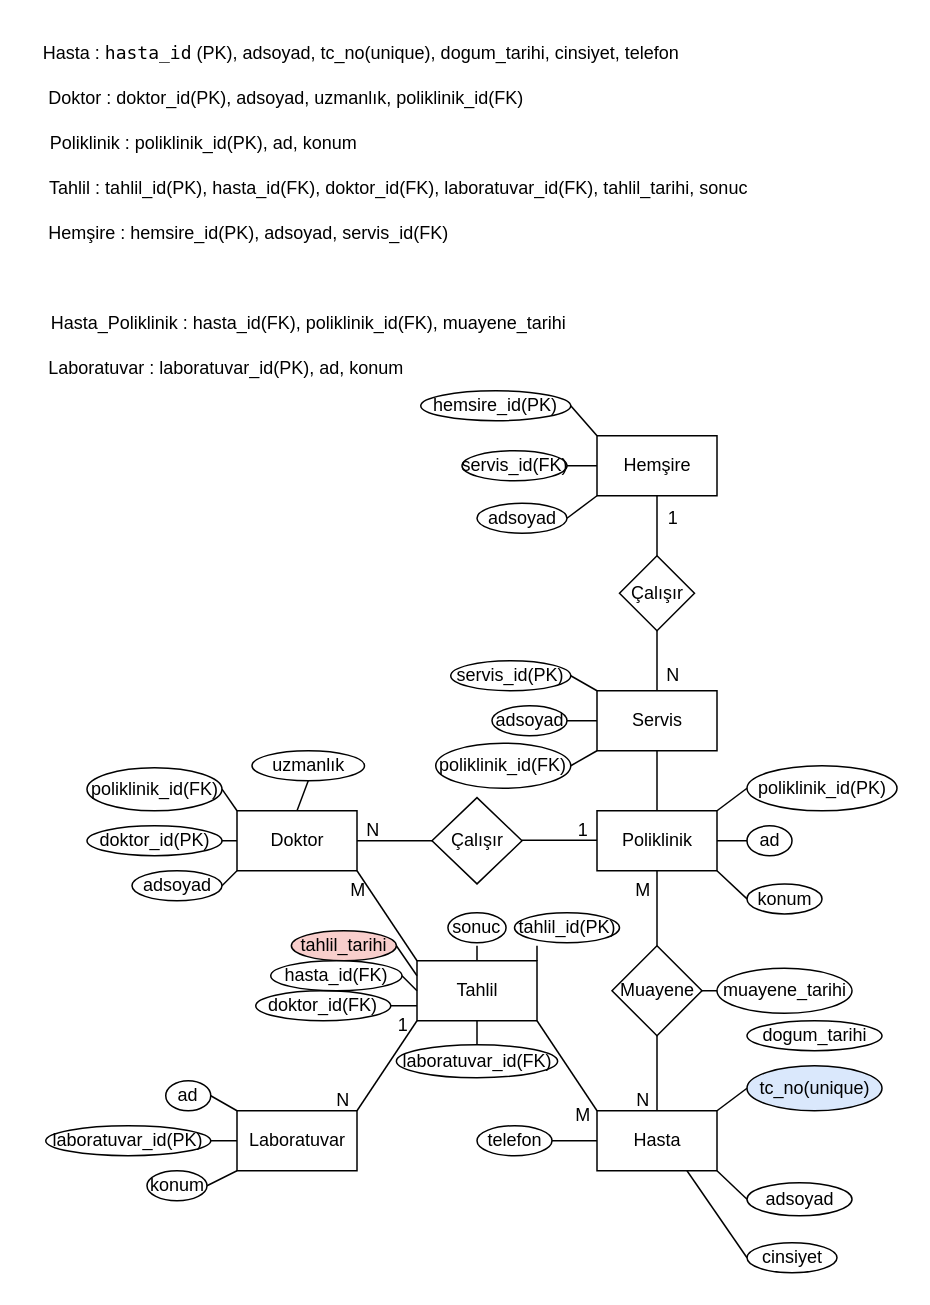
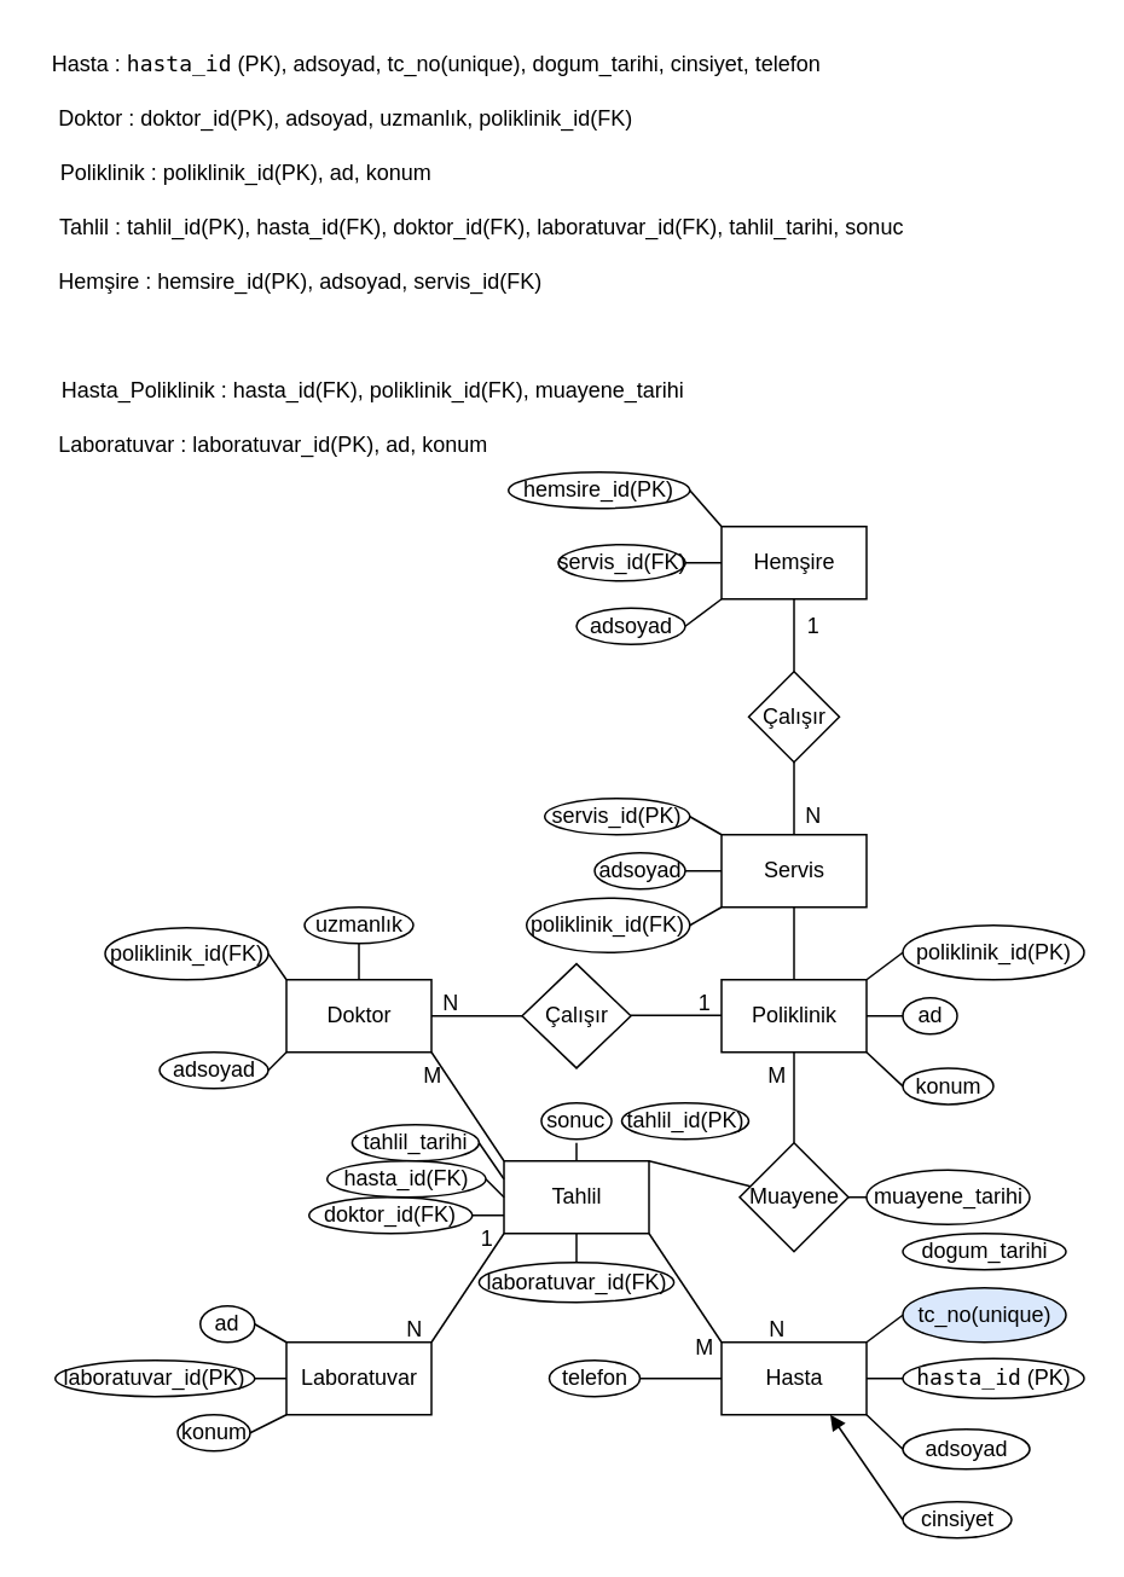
- <mxCell id="81" value="&lt;span style=&quot;text-wrap-mode: nowrap;&quot;&gt;uzmanlık&lt;/span&gt;" style="ellipse;whiteSpace=wrap;html=1;" vertex="1" parent="1"><mxGeometry x="167.5" y="500" width="75" height="20" as="geometry" /></mxCell>
+ <mxCell id="81" value="&lt;span style=&quot;text-wrap-mode: nowrap;&quot;&gt;uzmanlık&lt;/span&gt;" style="ellipse;whiteSpace=wrap;html=1;" vertex="1" parent="1"><mxGeometry x="167.5" y="500" width="60" height="20" as="geometry" /></mxCell>
- <mxCell id="38" value="&lt;span style=&quot;text-wrap-mode: nowrap;&quot;&gt;doktor_id(PK)&lt;/span&gt;" style="ellipse;whiteSpace=wrap;html=1;" vertex="1" parent="1"><mxGeometry x="57.5" y="550" width="90" height="20" as="geometry" /></mxCell>
- <mxCell id="39" value="" style="endArrow=none;html=1;rounded=0;exitX=1;exitY=0.5;exitDx=0;exitDy=0;entryX=0;entryY=0.5;entryDx=0;entryDy=0;" edge="1" parent="1" source="38" target="2"><mxGeometry width="50" height="50" relative="1" as="geometry"><mxPoint x="177.5" y="680" as="sourcePoint" /><mxPoint x="227.5" y="630" as="targetPoint" /></mxGeometry></mxCell>
- <mxCell id="68" value="&lt;span style=&quot;text-wrap-mode: nowrap;&quot;&gt;tahlil_tarihi&lt;/span&gt;" style="ellipse;whiteSpace=wrap;html=1;fillColor=#f8cecc;" vertex="1" parent="1"><mxGeometry x="193.75" y="620" width="70" height="20" as="geometry" /></mxCell>
+ <mxCell id="68" value="&lt;span style=&quot;text-wrap-mode: nowrap;&quot;&gt;tahlil_tarihi&lt;/span&gt;" style="ellipse;whiteSpace=wrap;html=1;" vertex="1" parent="1"><mxGeometry x="193.75" y="620" width="70" height="20" as="geometry" /></mxCell>
- <mxCell id="78" value="" style="endArrow=none;html=1;rounded=0;entryX=0.214;entryY=1.1;entryDx=0;entryDy=0;entryPerimeter=0;exitX=1;exitY=0;exitDx=0;exitDy=0;" edge="1" parent="1" source="14" target="72"><mxGeometry width="50" height="50" relative="1" as="geometry"><mxPoint x="252.5" y="848" as="sourcePoint" /><mxPoint x="302.5" y="798" as="targetPoint" /></mxGeometry></mxCell>
+ <mxCell id="78" value="" style="endArrow=none;html=1;rounded=0;exitX=1;exitY=0;exitDx=0;exitDy=0;" edge="1" parent="1" source="14" target="18"><mxGeometry width="50" height="50" relative="1" as="geometry"><mxPoint x="252.5" y="848" as="sourcePoint" /><mxPoint x="302.5" y="798" as="targetPoint" /></mxGeometry></mxCell>
- <mxCell id="50" value="" style="endArrow=none;html=1;rounded=0;exitX=0.5;exitY=0;exitDx=0;exitDy=0;entryX=0.5;entryY=1;entryDx=0;entryDy=0;" edge="1" parent="1" source="4" target="18"><mxGeometry width="50" height="50" relative="1" as="geometry"><mxPoint x="397.5" y="730" as="sourcePoint" /><mxPoint x="447.5" y="680" as="targetPoint" /></mxGeometry></mxCell>
- <mxCell id="63" value="telefon" style="ellipse;whiteSpace=wrap;html=1;" vertex="1" parent="1"><mxGeometry x="317.5" y="750" width="50" height="20" as="geometry" /></mxCell>
+ <mxCell id="63" value="telefon" style="ellipse;whiteSpace=wrap;html=1;" vertex="1" parent="1"><mxGeometry x="302.5" y="750" width="50" height="20" as="geometry" /></mxCell>
+ <mxCell id="59" value="" style="endArrow=none;html=1;rounded=0;exitX=0;exitY=0.5;exitDx=0;exitDy=0;entryX=1;entryY=0.5;entryDx=0;entryDy=0;" edge="1" parent="1" source="55" target="4"><mxGeometry width="50" height="50" relative="1" as="geometry"><mxPoint x="587.5" y="880" as="sourcePoint" /><mxPoint x="637.5" y="830" as="targetPoint" /></mxGeometry></mxCell>
+ <mxCell id="55" value="&lt;code style=&quot;text-wrap-mode: nowrap;&quot;&gt;hasta_id&lt;/code&gt;&lt;span style=&quot;text-wrap-mode: nowrap;&quot;&gt;&amp;nbsp;(PK)&lt;/span&gt;" style="ellipse;whiteSpace=wrap;html=1;" vertex="1" parent="1"><mxGeometry x="497.5" y="749" width="100" height="22" as="geometry" /></mxCell>
- <mxCell id="62" value="" style="endArrow=none;html=1;rounded=0;exitX=0;exitY=0.5;exitDx=0;exitDy=0;entryX=0.75;entryY=1;entryDx=0;entryDy=0;" edge="1" parent="1" source="61" target="4"><mxGeometry width="50" height="50" relative="1" as="geometry"><mxPoint x="457.5" y="850" as="sourcePoint" /><mxPoint x="507.5" y="800" as="targetPoint" /></mxGeometry></mxCell>
+ <mxCell id="62" value="" style="endArrow=block;html=1;rounded=0;exitX=0;exitY=0.5;exitDx=0;exitDy=0;entryX=0.75;entryY=1;entryDx=0;entryDy=0;" edge="1" parent="1" source="61" target="4"><mxGeometry width="50" height="50" relative="1" as="geometry"><mxPoint x="457.5" y="850" as="sourcePoint" /><mxPoint x="507.5" y="800" as="targetPoint" /></mxGeometry></mxCell>
